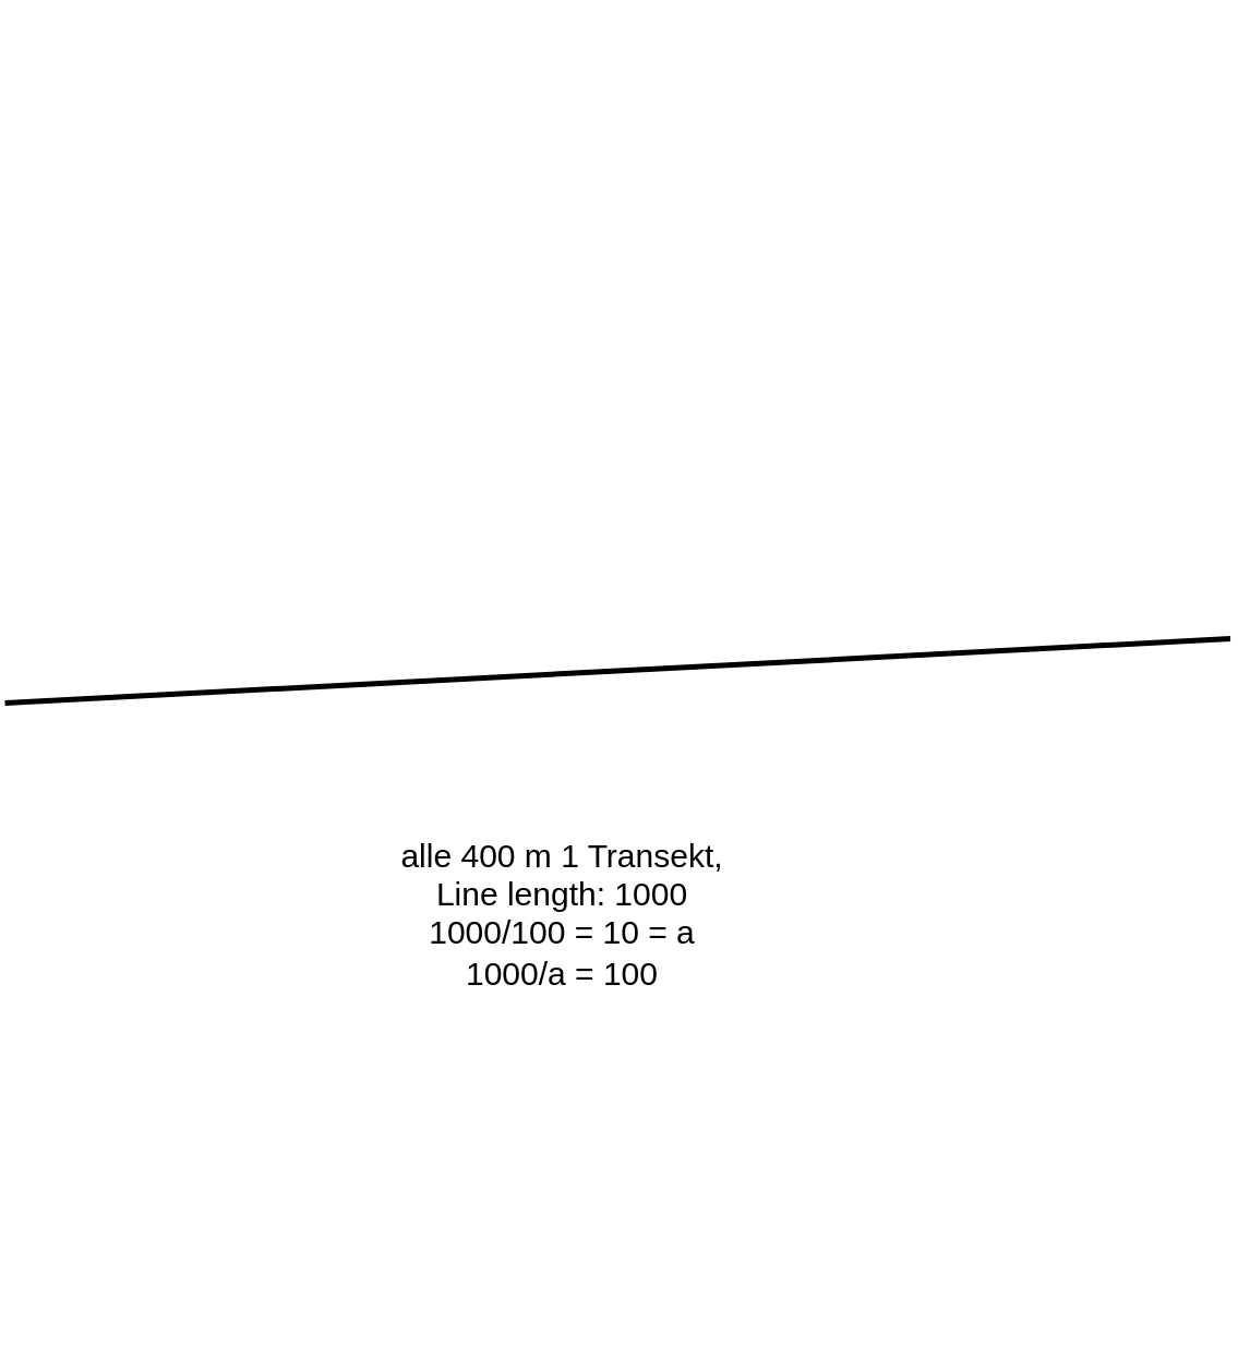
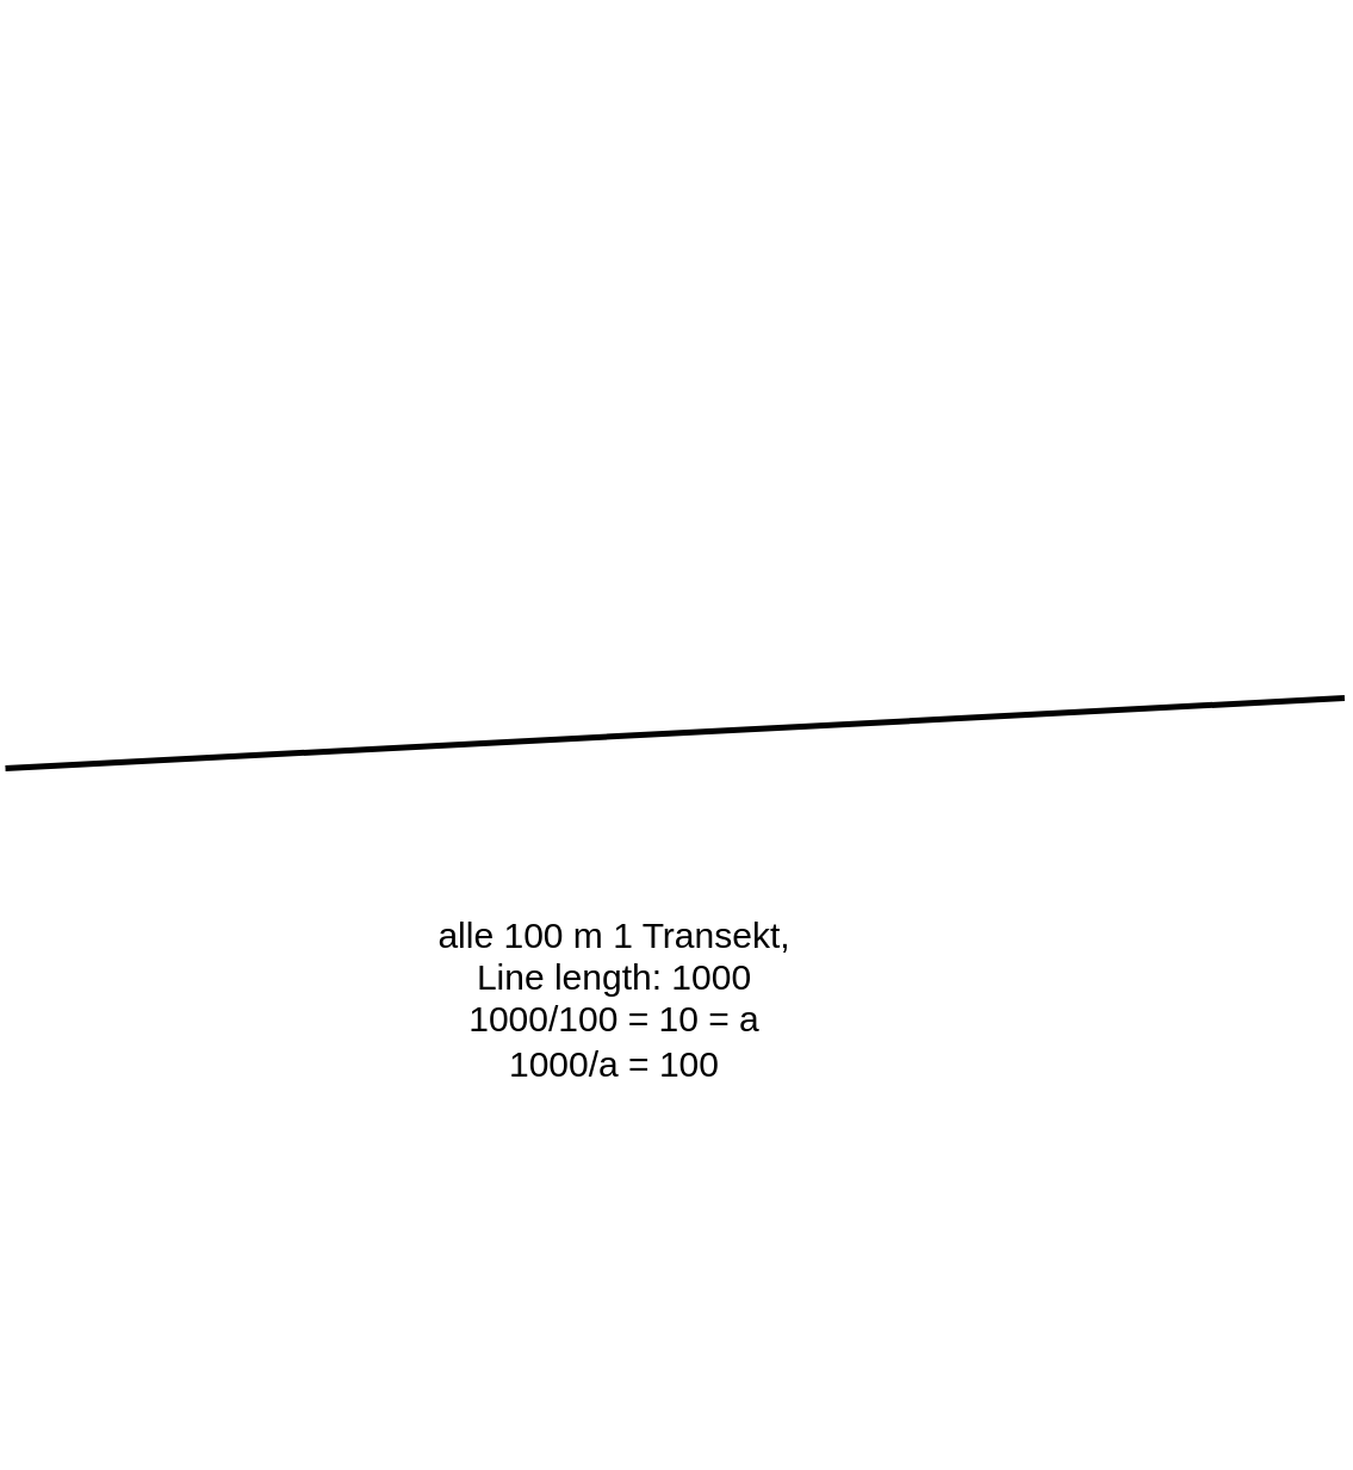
- <mxCell id="3" value="alle 400 m 1 Transekt,&lt;br&gt;Line length: 1000&lt;br&gt;1000/100 = 10 = a&lt;br&gt;1000/a = 100&lt;br&gt;&lt;br&gt;" style="text;html=1;strokeColor=none;fillColor=none;align=center;verticalAlign=middle;whiteSpace=wrap;rounded=0;" vertex="1" parent="1"><mxGeometry x="20" y="273" width="250" height="138" as="geometry" /></mxCell>
+ <mxCell id="3" value="alle 100 m 1 Transekt,&lt;br&gt;Line length: 1000&lt;br&gt;1000/100 = 10 = a&lt;br&gt;1000/a = 100&lt;br&gt;&lt;br&gt;" style="text;html=1;strokeColor=none;fillColor=none;align=center;verticalAlign=middle;whiteSpace=wrap;rounded=0;" vertex="1" parent="1"><mxGeometry x="20" y="273" width="250" height="138" as="geometry" /></mxCell>
